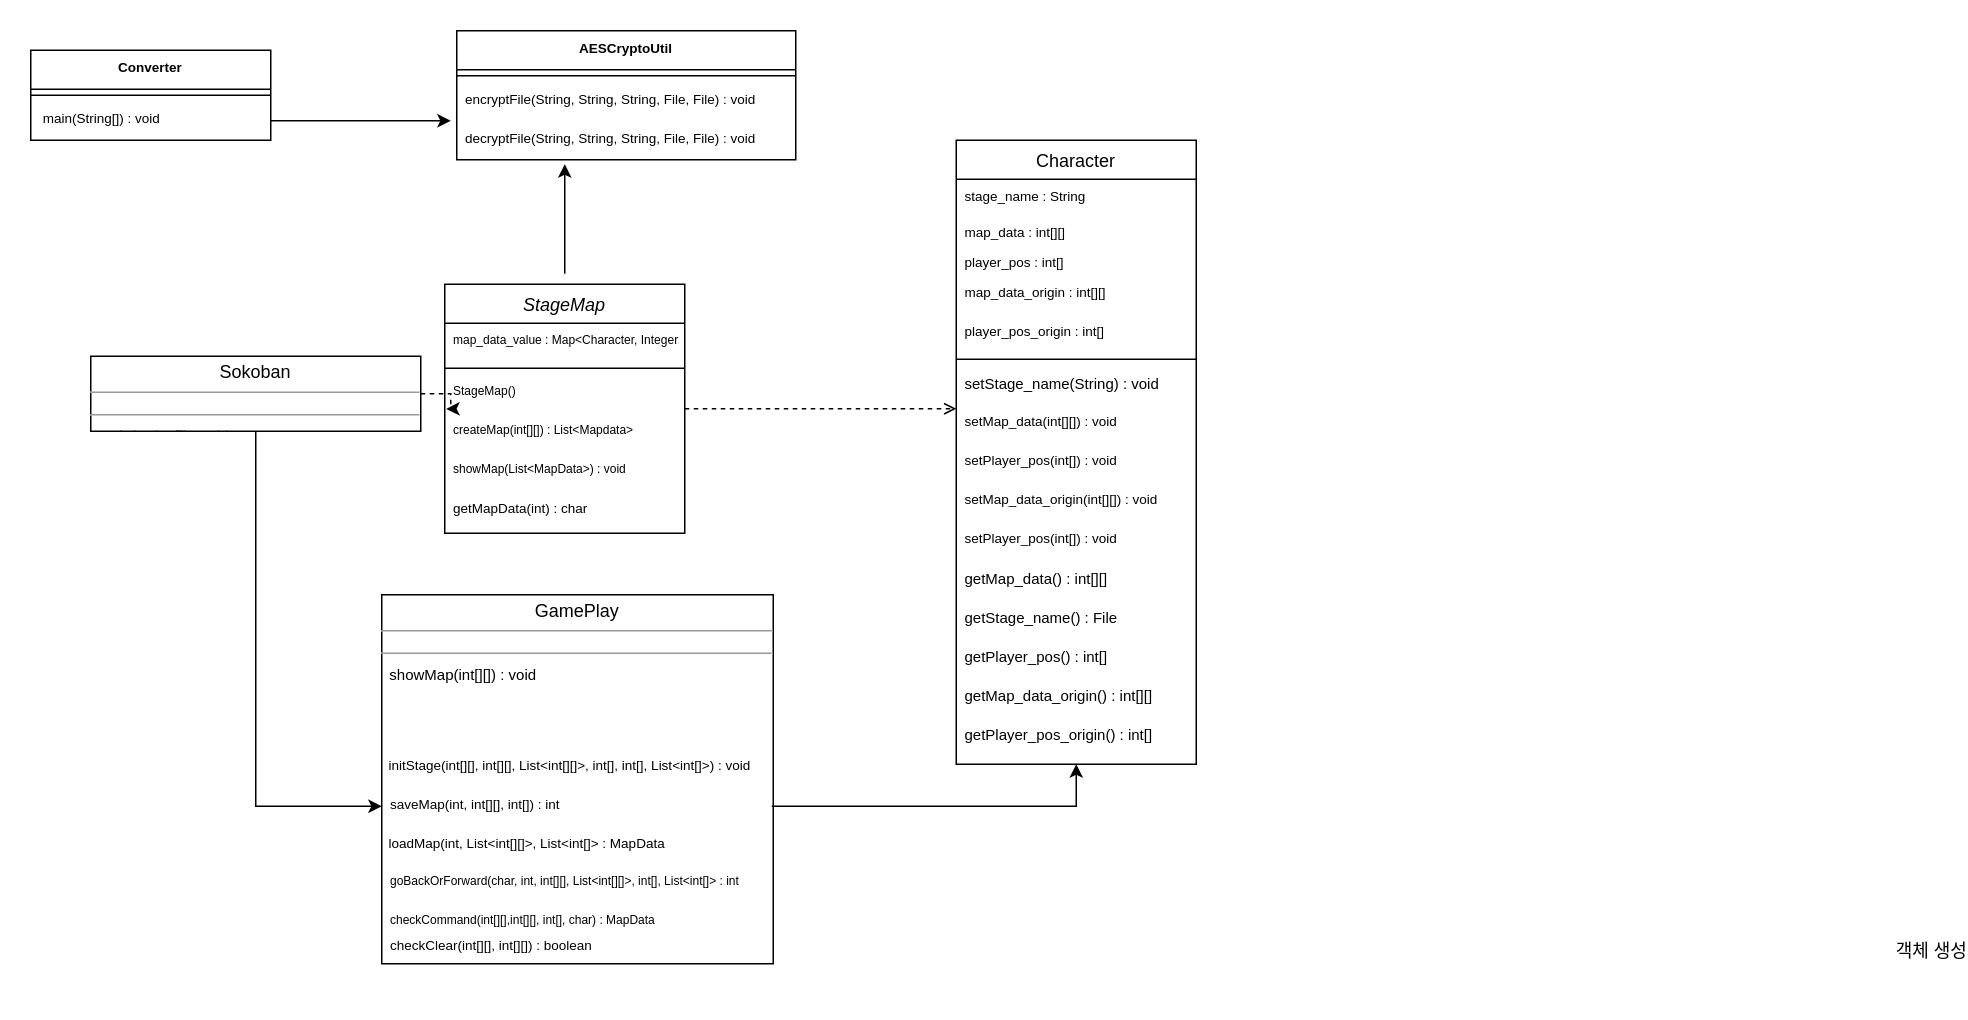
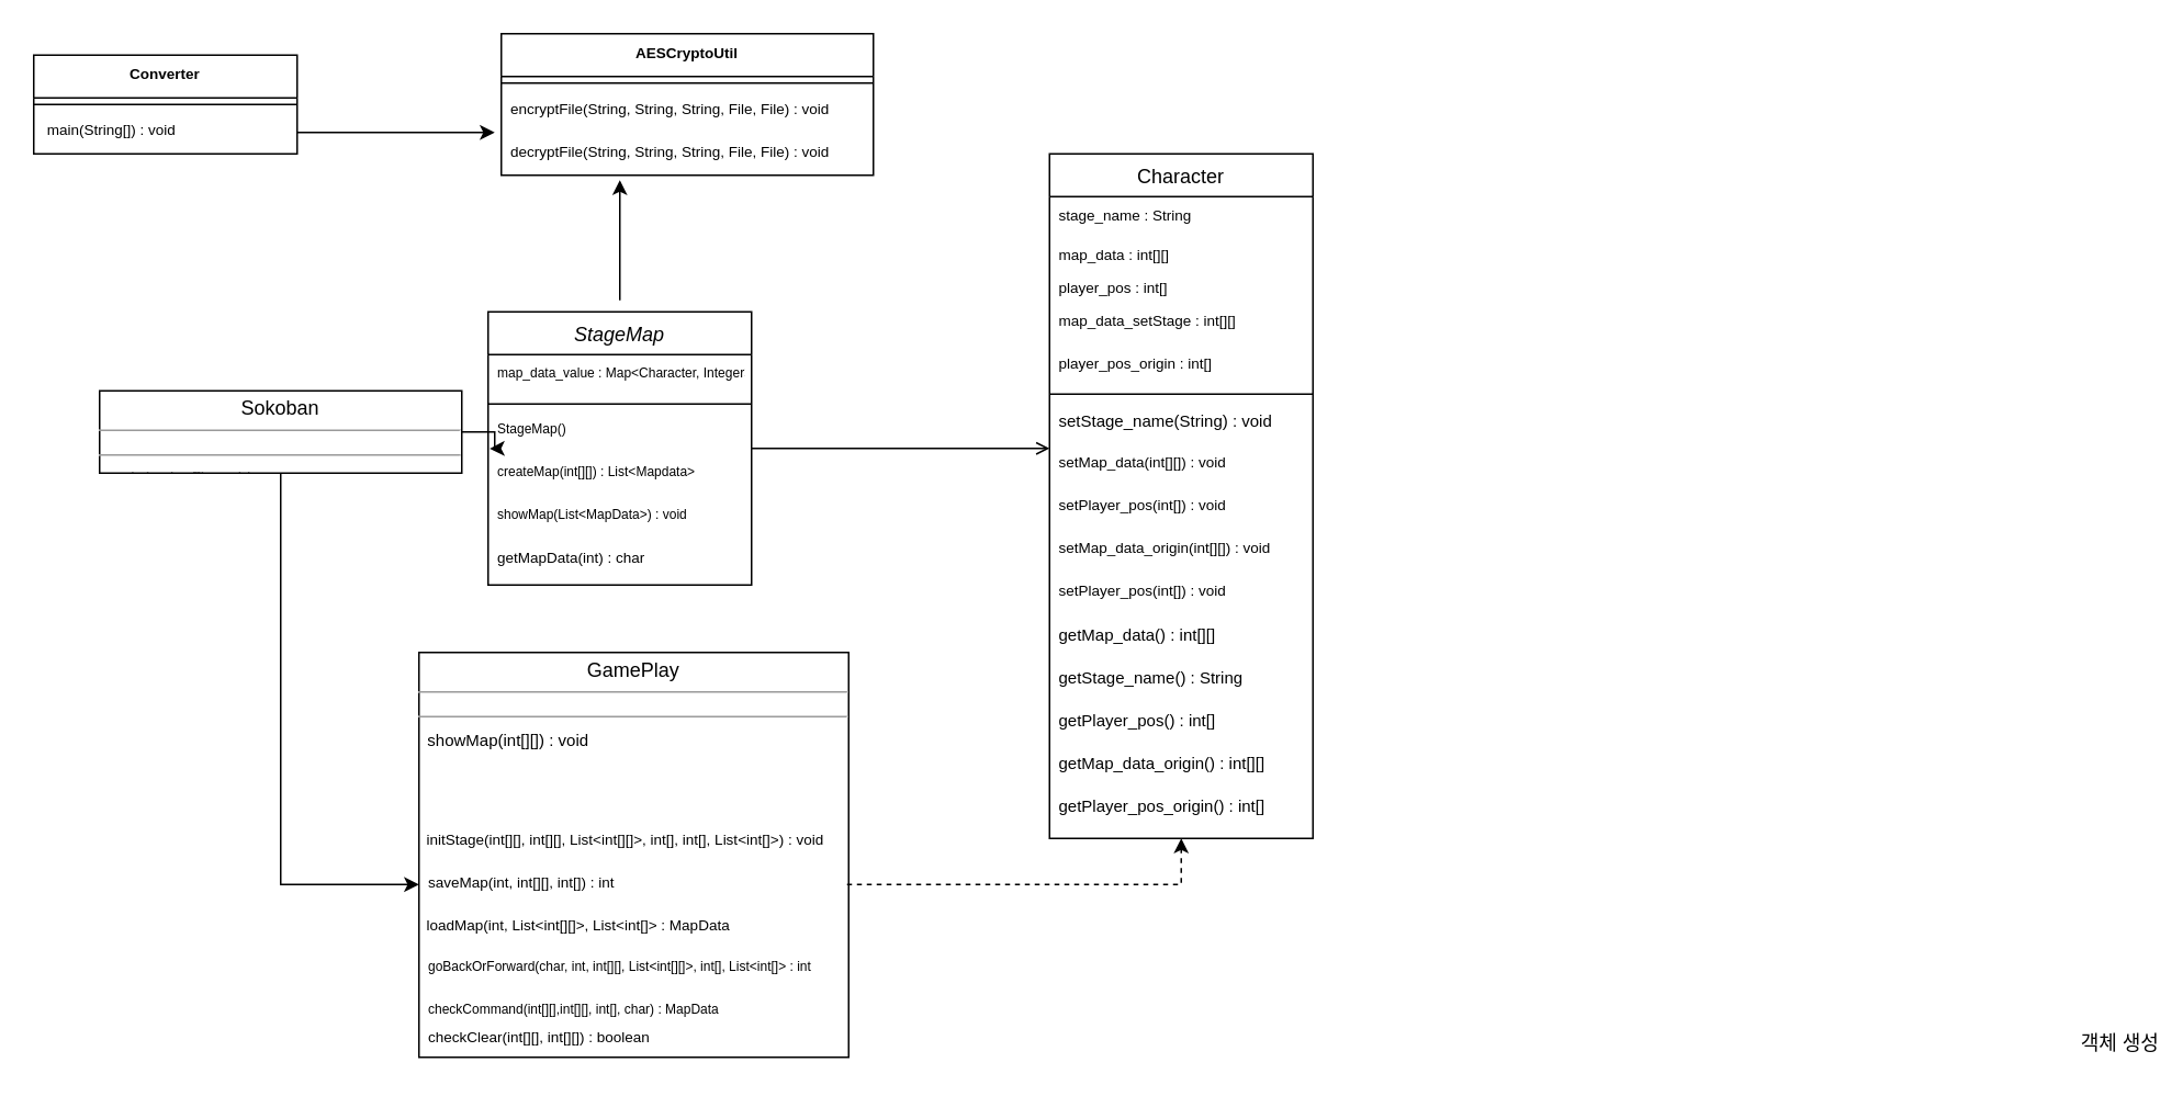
- <mxCell id="14" value="map_data_origin : int[][]" style="text;strokeColor=none;fillColor=none;align=left;verticalAlign=top;spacingLeft=4;spacingRight=4;overflow=hidden;rotatable=0;points=[[0,0.5],[1,0.5]];portConstraint=eastwest;fontSize=9;" parent="10" vertex="1"><mxGeometry y="90" width="160" height="26" as="geometry" /></mxCell>
+ <mxCell id="14" value="map_data_setStage : int[][]" style="text;strokeColor=none;fillColor=none;align=left;verticalAlign=top;spacingLeft=4;spacingRight=4;overflow=hidden;rotatable=0;points=[[0,0.5],[1,0.5]];portConstraint=eastwest;fontSize=9;" parent="10" vertex="1"><mxGeometry y="90" width="160" height="26" as="geometry" /></mxCell>
- <mxCell id="29" style="edgeStyle=orthogonalEdgeStyle;rounded=0;orthogonalLoop=1;jettySize=auto;html=1;entryX=0.006;entryY=0.89;entryDx=0;entryDy=0;entryPerimeter=0;dashed=1;" parent="1" source="31" target="6" edge="1"><mxGeometry relative="1" as="geometry" /></mxCell>
+ <mxCell id="29" style="edgeStyle=orthogonalEdgeStyle;rounded=0;orthogonalLoop=1;jettySize=auto;html=1;entryX=0.006;entryY=0.89;entryDx=0;entryDy=0;entryPerimeter=0;" parent="1" source="31" target="6" edge="1"><mxGeometry relative="1" as="geometry" /></mxCell>
- <mxCell id="27" value="" style="endArrow=open;shadow=0;strokeWidth=1;rounded=0;endFill=0;edgeStyle=elbowEdgeStyle;elbow=vertical;dashed=1;" parent="1" source="3" target="10" edge="1"><mxGeometry x="0.5" y="41" relative="1" as="geometry"><mxPoint x="418" y="261" as="sourcePoint" /><mxPoint x="578" y="261" as="targetPoint" /><mxPoint x="-40" y="32" as="offset" /></mxGeometry></mxCell>
+ <mxCell id="27" value="" style="endArrow=open;shadow=0;strokeWidth=1;rounded=0;endFill=0;edgeStyle=elbowEdgeStyle;elbow=vertical;" parent="1" source="3" target="10" edge="1"><mxGeometry x="0.5" y="41" relative="1" as="geometry"><mxPoint x="418" y="261" as="sourcePoint" /><mxPoint x="578" y="261" as="targetPoint" /><mxPoint x="-40" y="32" as="offset" /></mxGeometry></mxCell>
- <mxCell id="23" value="getStage_name() : File" style="text;align=left;verticalAlign=top;spacingLeft=4;spacingRight=4;overflow=hidden;rotatable=0;points=[[0,0.5],[1,0.5]];portConstraint=eastwest;fontSize=10;" parent="10" vertex="1"><mxGeometry y="306" width="160" height="26" as="geometry" /></mxCell>
+ <mxCell id="23" value="getStage_name() : String" style="text;align=left;verticalAlign=top;spacingLeft=4;spacingRight=4;overflow=hidden;rotatable=0;points=[[0,0.5],[1,0.5]];portConstraint=eastwest;fontSize=10;" parent="10" vertex="1"><mxGeometry y="306" width="160" height="26" as="geometry" /></mxCell>
- <mxCell id="36" style="edgeStyle=orthogonalEdgeStyle;rounded=0;orthogonalLoop=1;jettySize=auto;html=1;entryX=0.5;entryY=1;entryDx=0;entryDy=0;" parent="1" source="37" target="10" edge="1"><mxGeometry relative="1" as="geometry" /></mxCell>
+ <mxCell id="36" style="edgeStyle=orthogonalEdgeStyle;rounded=0;orthogonalLoop=1;jettySize=auto;html=1;entryX=0.5;entryY=1;entryDx=0;entryDy=0;dashed=1;" parent="1" source="37" target="10" edge="1"><mxGeometry relative="1" as="geometry" /></mxCell>
